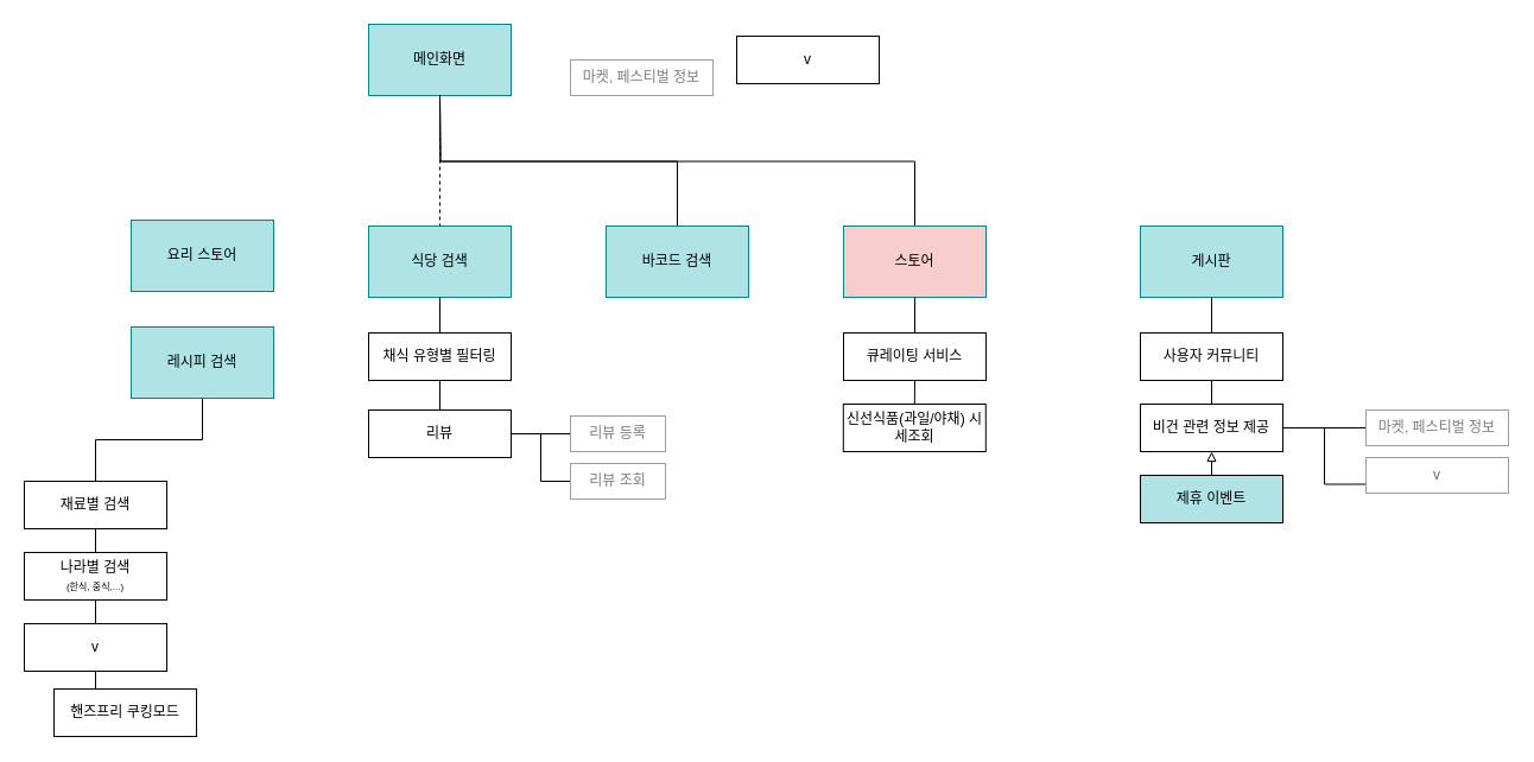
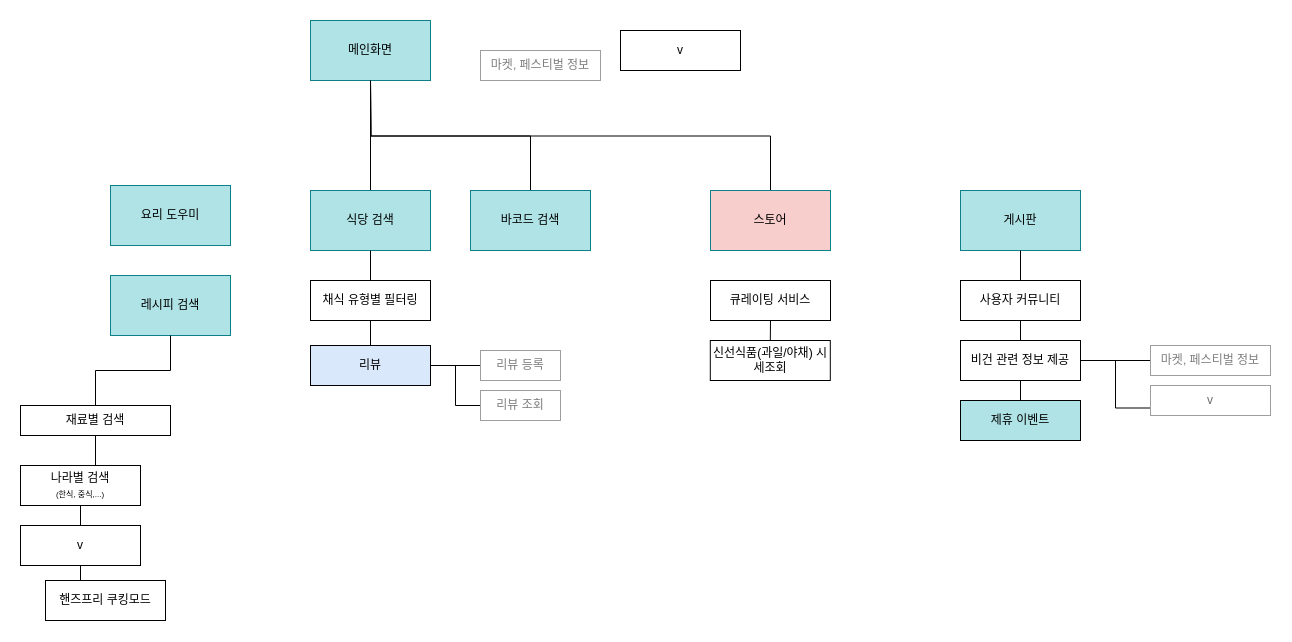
- <mxCell id="2" value="" style="edgeStyle=orthogonalEdgeStyle;rounded=0;orthogonalLoop=1;jettySize=auto;html=1;endArrow=none;endFill=0;dashed=1;" edge="1" parent="1" source="3" target="4"><mxGeometry relative="1" as="geometry" /></mxCell>
+ <mxCell id="2" value="" style="edgeStyle=orthogonalEdgeStyle;rounded=0;orthogonalLoop=1;jettySize=auto;html=1;endArrow=none;endFill=0;" edge="1" parent="1" source="3" target="4"><mxGeometry relative="1" as="geometry" /></mxCell>
- <mxCell id="41" value="요리 스토어&lt;br&gt;" style="rounded=0;whiteSpace=wrap;html=1;strokeColor=#0e8088;fillColor=#b0e3e6;" vertex="1" parent="1"><mxGeometry x="110" y="185" width="120" height="60" as="geometry" /></mxCell>
+ <mxCell id="41" value="요리 도우미&lt;br&gt;" style="rounded=0;whiteSpace=wrap;html=1;strokeColor=#0e8088;fillColor=#b0e3e6;" vertex="1" parent="1"><mxGeometry x="110" y="185" width="120" height="60" as="geometry" /></mxCell>
- <mxCell id="6" value="바코드 검색&lt;br&gt;" style="rounded=0;whiteSpace=wrap;html=1;fillColor=#b0e3e6;strokeColor=#0e8088;" vertex="1" parent="1"><mxGeometry x="510" y="190" width="120" height="60" as="geometry" /></mxCell>
+ <mxCell id="6" value="바코드 검색&lt;br&gt;" style="rounded=0;whiteSpace=wrap;html=1;fillColor=#b0e3e6;strokeColor=#0e8088;" vertex="1" parent="1"><mxGeometry x="470" y="190" width="120" height="60" as="geometry" /></mxCell>
- <mxCell id="17" style="edgeStyle=orthogonalEdgeStyle;rounded=0;orthogonalLoop=1;jettySize=auto;html=1;exitX=0.5;exitY=0;exitDx=0;exitDy=0;entryX=0.5;entryY=1;entryDx=0;entryDy=0;endArrow=none;endFill=0;" edge="1" parent="1" source="18" target="16"><mxGeometry relative="1" as="geometry" /></mxCell>
- <mxCell id="35" value="리뷰" style="rounded=0;whiteSpace=wrap;html=1;" vertex="1" parent="1"><mxGeometry x="310" y="345" width="120" height="40" as="geometry" /></mxCell>
+ <mxCell id="35" value="리뷰" style="rounded=0;whiteSpace=wrap;html=1;fillColor=#dae8fc;" vertex="1" parent="1"><mxGeometry x="310" y="345" width="120" height="40" as="geometry" /></mxCell>
- <mxCell id="27" style="edgeStyle=orthogonalEdgeStyle;rounded=0;orthogonalLoop=1;jettySize=auto;html=1;exitX=0.5;exitY=0;exitDx=0;exitDy=0;entryX=0.5;entryY=1;entryDx=0;entryDy=0;endArrow=block;endFill=0;" edge="1" parent="1" source="28" target="26"><mxGeometry relative="1" as="geometry" /></mxCell>
+ <mxCell id="27" style="edgeStyle=orthogonalEdgeStyle;rounded=0;orthogonalLoop=1;jettySize=auto;html=1;exitX=0.5;exitY=0;exitDx=0;exitDy=0;entryX=0.5;entryY=1;entryDx=0;entryDy=0;endArrow=none;endFill=0;" edge="1" parent="1" source="28" target="26"><mxGeometry relative="1" as="geometry" /></mxCell>
- <mxCell id="10" value="재료별 검색" style="rounded=0;whiteSpace=wrap;html=1;" vertex="1" parent="1"><mxGeometry x="20" y="405" width="120" height="40" as="geometry" /></mxCell>
+ <mxCell id="10" value="재료별 검색" style="rounded=0;whiteSpace=wrap;html=1;" vertex="1" parent="1"><mxGeometry x="20" y="405" width="150" height="30" as="geometry" /></mxCell>
